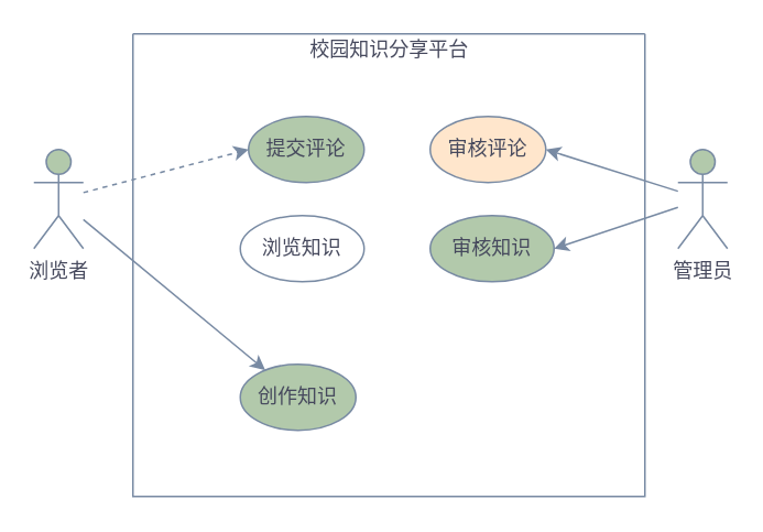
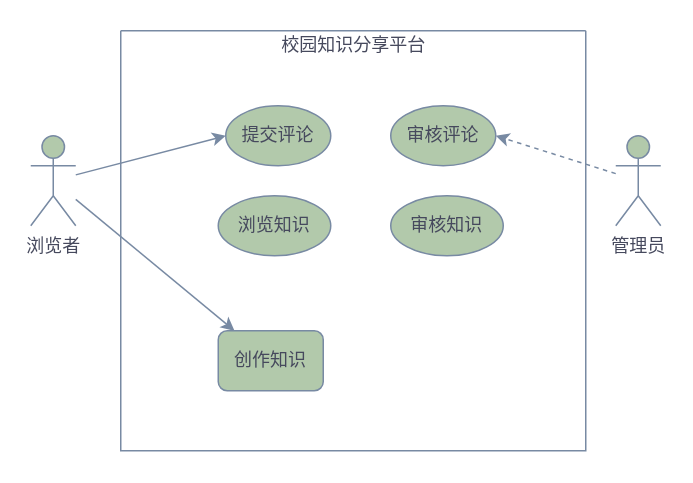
- <mxCell id="14" value="审核评论" style="ellipse;whiteSpace=wrap;html=1;fontColor=#46495D;strokeColor=#788AA3;fillColor=#ffe6cc;" parent="8" vertex="1"><mxGeometry x="180" y="50" width="70" height="40" as="geometry" /></mxCell>
+ <mxCell id="14" value="审核评论" style="ellipse;whiteSpace=wrap;html=1;fontColor=#46495D;strokeColor=#788AA3;fillColor=#B2C9AB;" parent="8" vertex="1"><mxGeometry x="180" y="50" width="70" height="40" as="geometry" /></mxCell>
- <mxCell id="6" style="orthogonalLoop=1;jettySize=auto;html=1;entryX=1;entryY=0.5;entryDx=0;entryDy=0;fontColor=#46495D;strokeColor=#788AA3;fillColor=#B2C9AB;" parent="1" source="7" target="14" edge="1"><mxGeometry relative="1" as="geometry" /></mxCell>
+ <mxCell id="6" style="orthogonalLoop=1;jettySize=auto;html=1;entryX=1;entryY=0.5;entryDx=0;entryDy=0;fontColor=#46495D;strokeColor=#788AA3;fillColor=#B2C9AB;dashed=1;" parent="1" source="7" target="14" edge="1"><mxGeometry relative="1" as="geometry" /></mxCell>
- <mxCell id="3" style="orthogonalLoop=1;jettySize=auto;html=1;entryX=0;entryY=0.5;entryDx=0;entryDy=0;fontColor=#46495D;strokeColor=#788AA3;fillColor=#B2C9AB;dashed=1;" parent="1" source="4" target="10" edge="1"><mxGeometry relative="1" as="geometry" /></mxCell>
+ <mxCell id="3" style="orthogonalLoop=1;jettySize=auto;html=1;entryX=0;entryY=0.5;entryDx=0;entryDy=0;fontColor=#46495D;strokeColor=#788AA3;fillColor=#B2C9AB;" parent="1" source="4" target="10" edge="1"><mxGeometry relative="1" as="geometry" /></mxCell>
- <mxCell id="5" style="orthogonalLoop=1;jettySize=auto;html=1;entryX=1;entryY=0.5;entryDx=0;entryDy=0;fontColor=#46495D;strokeColor=#788AA3;fillColor=#B2C9AB;" parent="1" source="7" target="12" edge="1"><mxGeometry relative="1" as="geometry" /></mxCell>
- <mxCell id="13" value="浏览知识" style="ellipse;whiteSpace=wrap;html=1;fontColor=#46495D;strokeColor=#788AA3;fillColor=#ffffff;" parent="8" vertex="1"><mxGeometry x="65" y="110" width="75" height="40" as="geometry" /></mxCell>
+ <mxCell id="13" value="浏览知识" style="ellipse;whiteSpace=wrap;html=1;fontColor=#46495D;strokeColor=#788AA3;fillColor=#B2C9AB;" parent="8" vertex="1"><mxGeometry x="65" y="110" width="75" height="40" as="geometry" /></mxCell>
- <mxCell id="11" value="创作知识" style="ellipse;whiteSpace=wrap;html=1;fontColor=#46495D;strokeColor=#788AA3;fillColor=#B2C9AB;" parent="8" vertex="1"><mxGeometry x="65" y="200" width="70" height="40" as="geometry" /></mxCell>
+ <mxCell id="11" value="创作知识" style="whiteSpace=wrap;html=1;fontColor=#46495D;strokeColor=#788AA3;fillColor=#B2C9AB;rounded=1;" parent="8" vertex="1"><mxGeometry x="65" y="200" width="70" height="40" as="geometry" /></mxCell>
